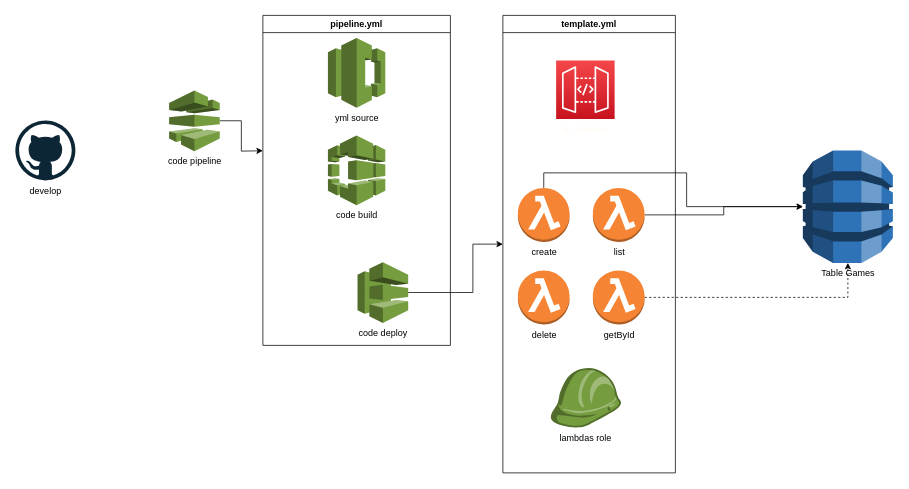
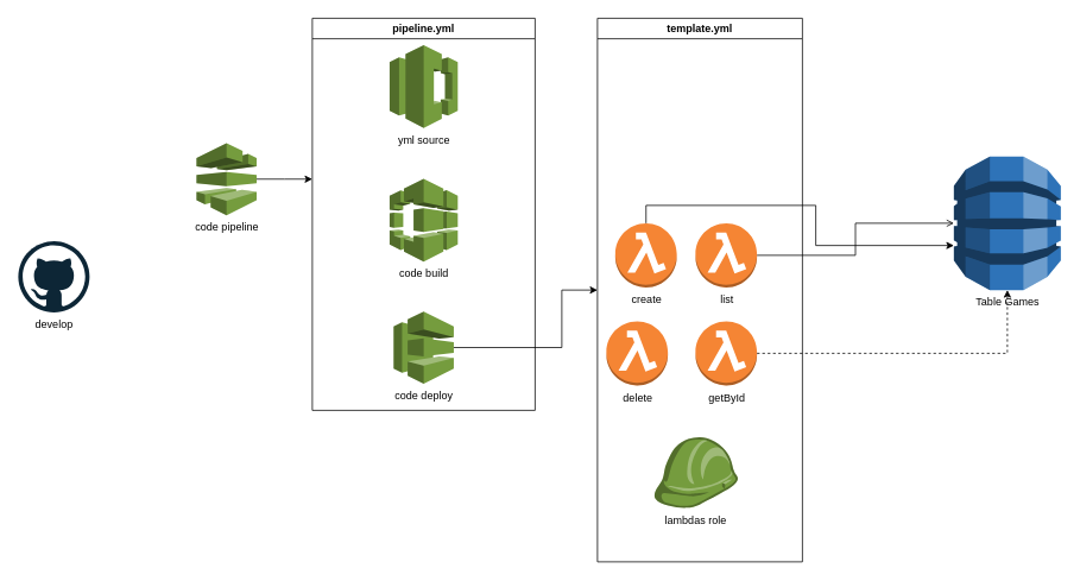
- <mxCell id="10" value="&lt;font color=&quot;#fff9f2&quot;&gt;api gateway&lt;/font&gt;" style="points=[[0,0,0],[0.25,0,0],[0.5,0,0],[0.75,0,0],[1,0,0],[0,1,0],[0.25,1,0],[0.5,1,0],[0.75,1,0],[1,1,0],[0,0.25,0],[0,0.5,0],[0,0.75,0],[1,0.25,0],[1,0.5,0],[1,0.75,0]];outlineConnect=0;fontColor=#232F3E;gradientColor=#F54749;gradientDirection=north;fillColor=#C7131F;strokeColor=#ffffff;dashed=0;verticalLabelPosition=bottom;verticalAlign=top;align=center;html=1;fontSize=12;fontStyle=0;aspect=fixed;shape=mxgraph.aws4.resourceIcon;resIcon=mxgraph.aws4.api_gateway;" vertex="1" parent="9"><mxGeometry x="71" y="60" width="78" height="78" as="geometry" /></mxCell>
- <mxCell id="4" value="code pipeline&lt;br&gt;" style="outlineConnect=0;dashed=0;verticalLabelPosition=bottom;verticalAlign=top;align=center;html=1;shape=mxgraph.aws3.codepipeline;fillColor=#759C3E;gradientColor=none;" vertex="1" parent="1"><mxGeometry x="225" y="120" width="67.5" height="81" as="geometry" /></mxCell>
+ <mxCell id="4" value="code pipeline&lt;br&gt;" style="outlineConnect=0;dashed=0;verticalLabelPosition=bottom;verticalAlign=top;align=center;html=1;shape=mxgraph.aws3.codepipeline;fillColor=#759C3E;gradientColor=none;" vertex="1" parent="1"><mxGeometry x="220" y="160" width="67.5" height="81" as="geometry" /></mxCell>
- <mxCell id="2" value="develop" style="dashed=0;outlineConnect=0;html=1;align=center;labelPosition=center;verticalLabelPosition=bottom;verticalAlign=top;shape=mxgraph.weblogos.github" vertex="1" parent="1"><mxGeometry x="20" y="160" width="80" height="80" as="geometry" /></mxCell>
+ <mxCell id="2" value="develop" style="dashed=0;outlineConnect=0;html=1;align=center;labelPosition=center;verticalLabelPosition=bottom;verticalAlign=top;shape=mxgraph.weblogos.github" vertex="1" parent="1"><mxGeometry x="20" y="270" width="80" height="80" as="geometry" /></mxCell>
- <mxCell id="6" value="code build" style="outlineConnect=0;dashed=0;verticalLabelPosition=bottom;verticalAlign=top;align=center;html=1;shape=mxgraph.aws3.codebuild;fillColor=#759C3E;gradientColor=none;" vertex="1" parent="5"><mxGeometry x="86.75" y="160" width="76.5" height="93" as="geometry" /></mxCell>
+ <mxCell id="6" value="code build" style="outlineConnect=0;dashed=0;verticalLabelPosition=bottom;verticalAlign=top;align=center;html=1;shape=mxgraph.aws3.codebuild;fillColor=#759C3E;gradientColor=none;" vertex="1" parent="5"><mxGeometry x="86.75" y="180" width="76.5" height="93" as="geometry" /></mxCell>
- <mxCell id="18" value="Table Games" style="outlineConnect=0;dashed=0;verticalLabelPosition=bottom;verticalAlign=top;align=center;html=1;shape=mxgraph.aws3.dynamo_db;fillColor=#2E73B8;gradientColor=none;" vertex="1" parent="1"><mxGeometry x="1070" y="200" width="120" height="150" as="geometry" /></mxCell>
+ <mxCell id="18" value="Table Games" style="outlineConnect=0;dashed=0;verticalLabelPosition=bottom;verticalAlign=top;align=center;html=1;shape=mxgraph.aws3.dynamo_db;fillColor=#2E73B8;gradientColor=none;" vertex="1" parent="1"><mxGeometry x="1070" y="175" width="120" height="150" as="geometry" /></mxCell>
- <mxCell id="17" value="list" style="outlineConnect=0;dashed=0;verticalLabelPosition=bottom;verticalAlign=top;align=center;html=1;shape=mxgraph.aws3.lambda_function;fillColor=#F58534;gradientColor=none;" vertex="1" parent="1"><mxGeometry x="790" y="250" width="69" height="72" as="geometry" /></mxCell>
+ <mxCell id="17" value="list" style="outlineConnect=0;dashed=0;verticalLabelPosition=bottom;verticalAlign=top;align=center;html=1;shape=mxgraph.aws3.lambda_function;fillColor=#F58534;gradientColor=none;" vertex="1" parent="1"><mxGeometry x="780" y="250" width="69" height="72" as="geometry" /></mxCell>
- <mxCell id="8" value="code deploy" style="outlineConnect=0;dashed=0;verticalLabelPosition=bottom;verticalAlign=top;align=center;html=1;shape=mxgraph.aws3.codedeploy;fillColor=#759C3E;gradientColor=none;" vertex="1" parent="5"><mxGeometry x="126.25" y="329" width="67.5" height="81" as="geometry" /></mxCell>
+ <mxCell id="8" value="code deploy" style="outlineConnect=0;dashed=0;verticalLabelPosition=bottom;verticalAlign=top;align=center;html=1;shape=mxgraph.aws3.codedeploy;fillColor=#759C3E;gradientColor=none;" vertex="1" parent="5"><mxGeometry x="91.25" y="329" width="67.5" height="81" as="geometry" /></mxCell>
- <mxCell id="12" value="delete" style="outlineConnect=0;dashed=0;verticalLabelPosition=bottom;verticalAlign=top;align=center;html=1;shape=mxgraph.aws3.lambda_function;fillColor=#F58534;gradientColor=none;" vertex="1" parent="9"><mxGeometry x="20" y="340" width="69" height="72" as="geometry" /></mxCell>
+ <mxCell id="12" value="delete" style="outlineConnect=0;dashed=0;verticalLabelPosition=bottom;verticalAlign=top;align=center;html=1;shape=mxgraph.aws3.lambda_function;fillColor=#F58534;gradientColor=none;" vertex="1" parent="9"><mxGeometry x="10" y="340" width="69" height="72" as="geometry" /></mxCell>
- <mxCell id="13" value="getById" style="outlineConnect=0;dashed=0;verticalLabelPosition=bottom;verticalAlign=top;align=center;html=1;shape=mxgraph.aws3.lambda_function;fillColor=#F58534;gradientColor=none;" vertex="1" parent="9"><mxGeometry x="120" y="340" width="69" height="72" as="geometry" /></mxCell>
+ <mxCell id="13" value="getById" style="outlineConnect=0;dashed=0;verticalLabelPosition=bottom;verticalAlign=top;align=center;html=1;shape=mxgraph.aws3.lambda_function;fillColor=#F58534;gradientColor=none;" vertex="1" parent="9"><mxGeometry x="110" y="340" width="69" height="72" as="geometry" /></mxCell>
